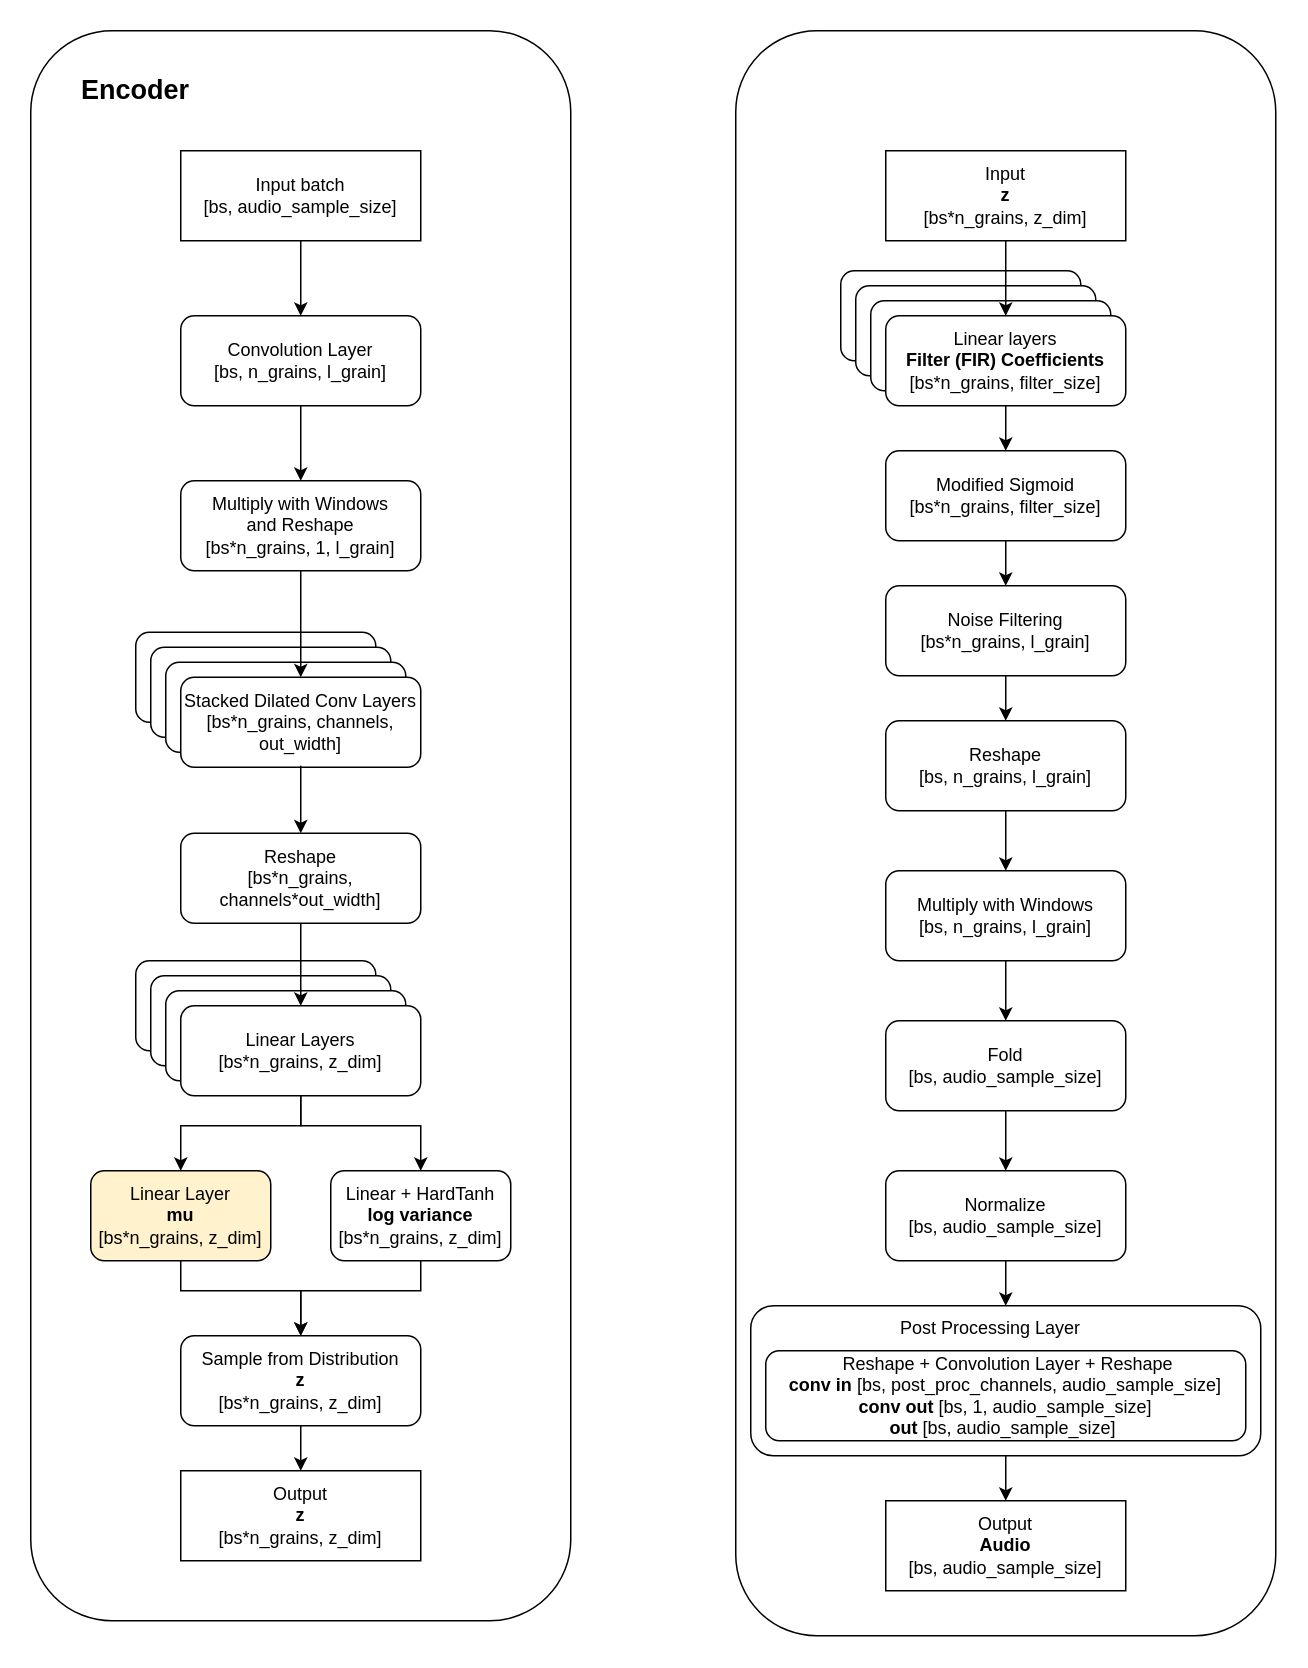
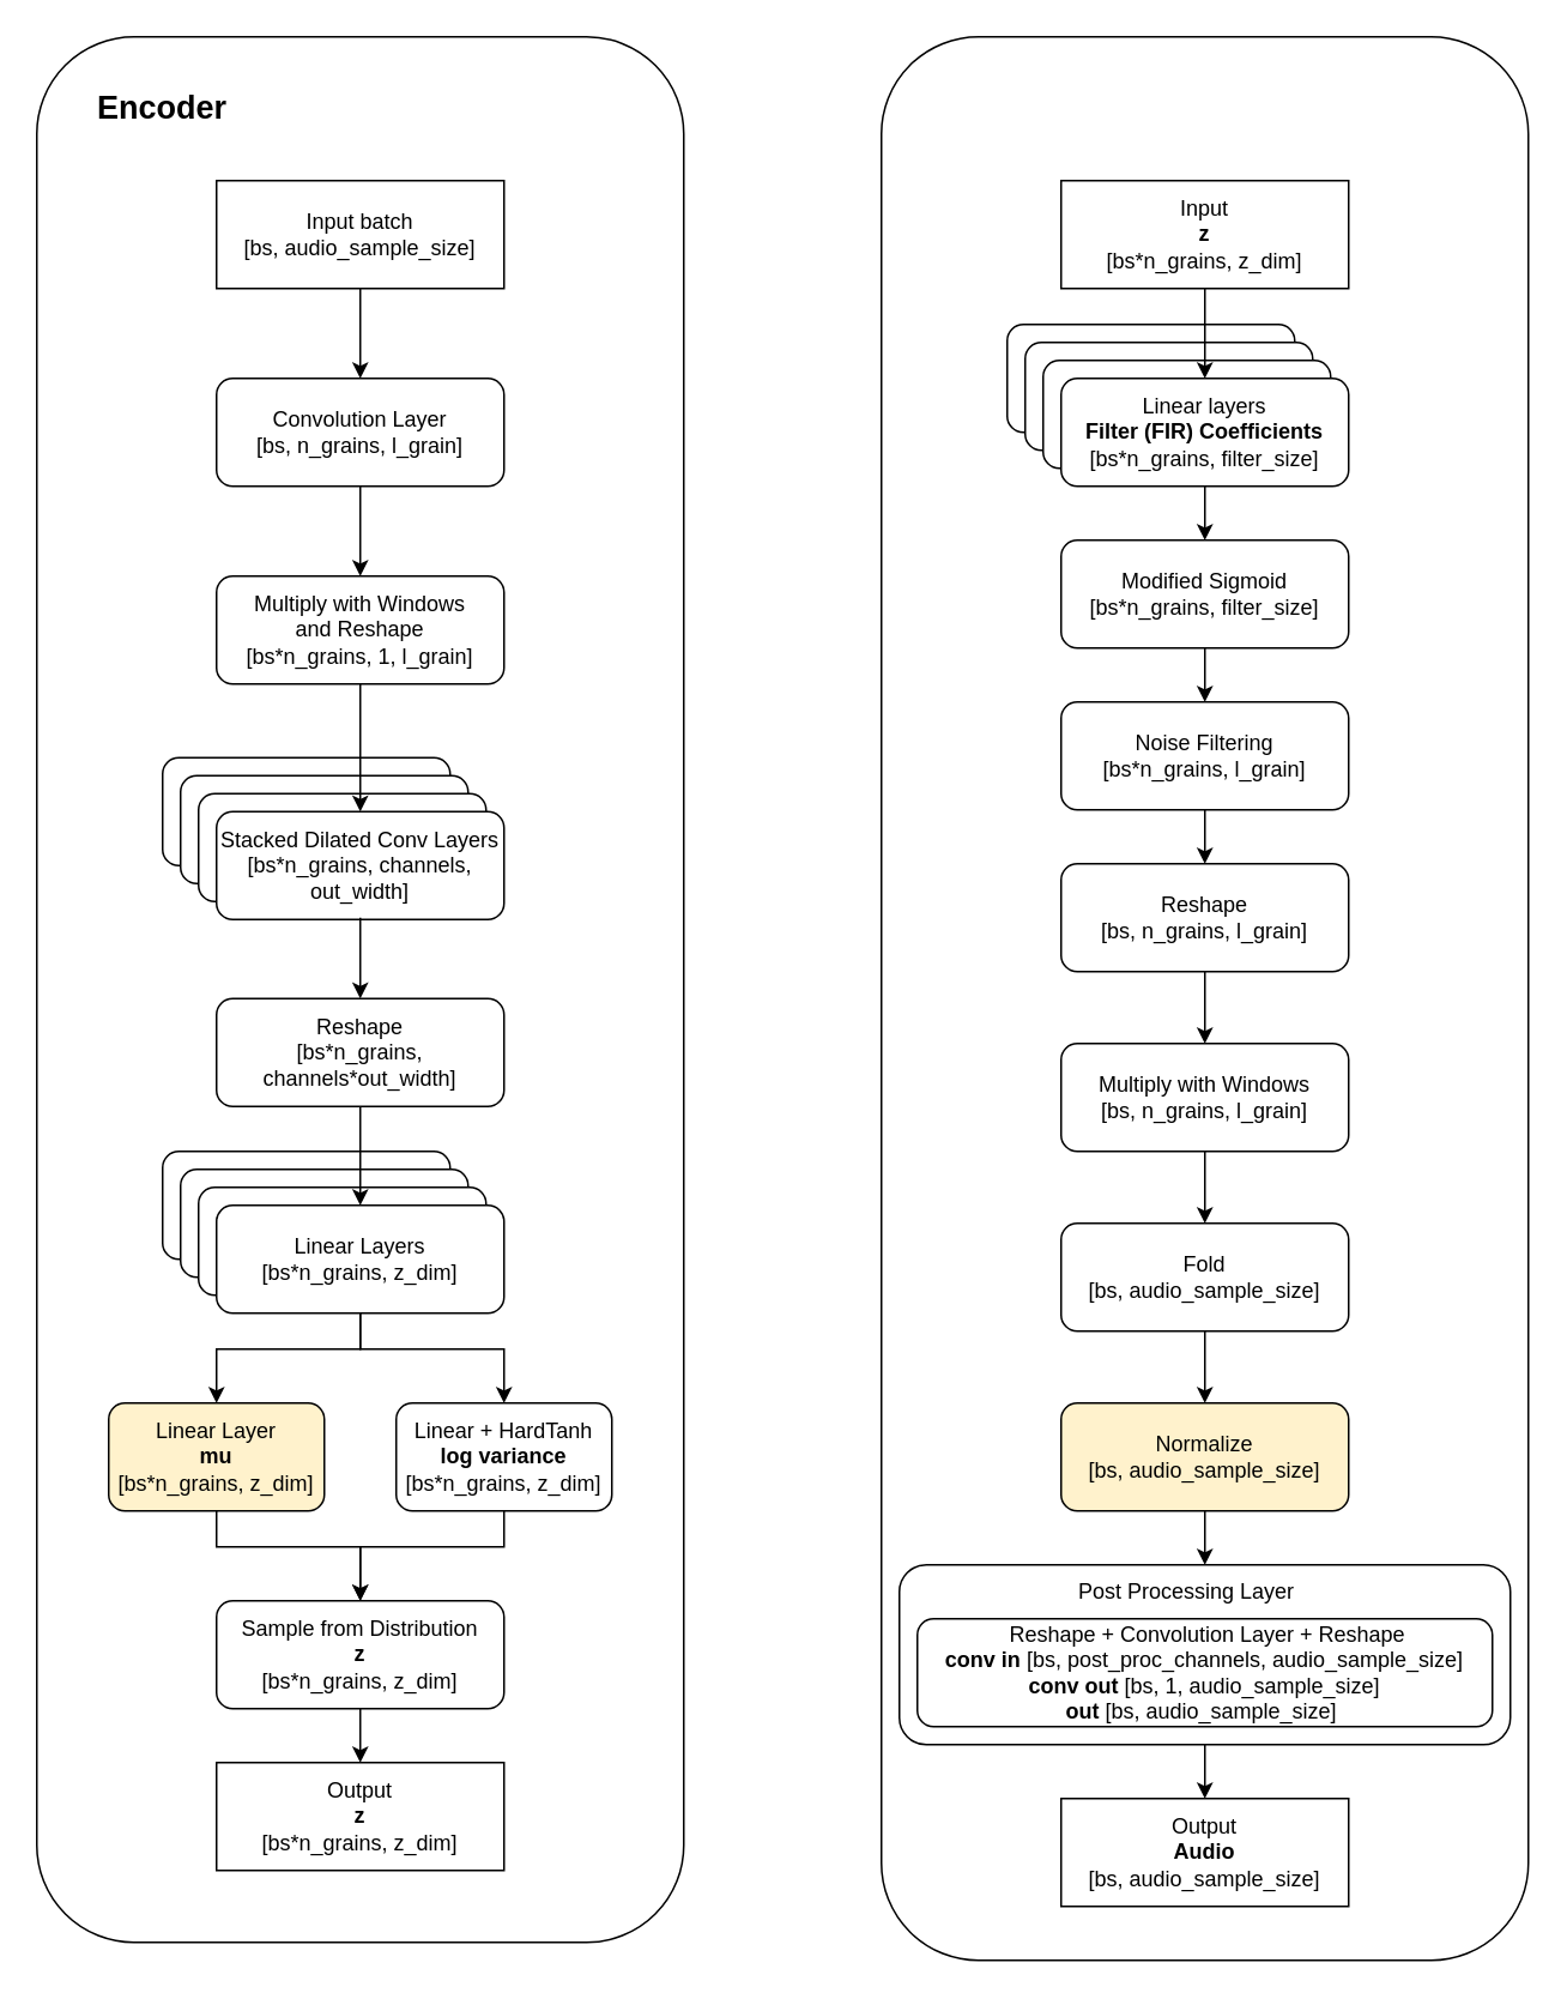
- <mxCell id="51" value="Normalize&lt;br&gt;[bs, audio_sample_size]" style="rounded=1;whiteSpace=wrap;html=1;" vertex="1" parent="1"><mxGeometry x="590" y="780" width="160" height="60" as="geometry" /></mxCell>
+ <mxCell id="51" value="Normalize&lt;br&gt;[bs, audio_sample_size]" style="rounded=1;whiteSpace=wrap;html=1;fillColor=#fff2cc;" vertex="1" parent="1"><mxGeometry x="590" y="780" width="160" height="60" as="geometry" /></mxCell>
